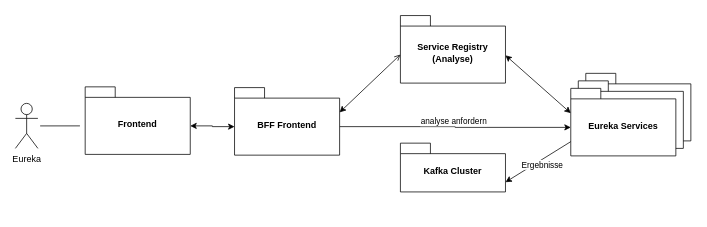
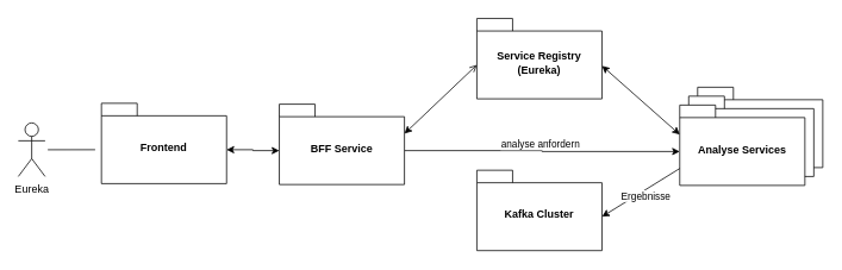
- <mxCell id="7" value="Service Registry&lt;br&gt;(Analyse)" style="shape=folder;fontStyle=1;spacingTop=10;tabWidth=40;tabHeight=14;tabPosition=left;html=1;whiteSpace=wrap;" vertex="1" parent="1"><mxGeometry x="533" y="20" width="140" height="90" as="geometry" /></mxCell>
+ <mxCell id="7" value="Service Registry&lt;br&gt;(Eureka)" style="shape=folder;fontStyle=1;spacingTop=10;tabWidth=40;tabHeight=14;tabPosition=left;html=1;whiteSpace=wrap;" vertex="1" parent="1"><mxGeometry x="533" y="20" width="140" height="90" as="geometry" /></mxCell>
- <mxCell id="5" value="BFF Frontend" style="shape=folder;fontStyle=1;spacingTop=10;tabWidth=40;tabHeight=14;tabPosition=left;html=1;whiteSpace=wrap;" vertex="1" parent="1"><mxGeometry x="312" y="116" width="140" height="90" as="geometry" /></mxCell>
+ <mxCell id="5" value="BFF Service" style="shape=folder;fontStyle=1;spacingTop=10;tabWidth=40;tabHeight=14;tabPosition=left;html=1;whiteSpace=wrap;" vertex="1" parent="1"><mxGeometry x="312" y="116" width="140" height="90" as="geometry" /></mxCell>
- <mxCell id="12" value="Eureka Services" style="shape=folder;fontStyle=1;spacingTop=10;tabWidth=40;tabHeight=14;tabPosition=left;html=1;whiteSpace=wrap;" vertex="1" parent="9"><mxGeometry y="20" width="140" height="90" as="geometry" /></mxCell>
+ <mxCell id="12" value="Analyse Services" style="shape=folder;fontStyle=1;spacingTop=10;tabWidth=40;tabHeight=14;tabPosition=left;html=1;whiteSpace=wrap;" vertex="1" parent="9"><mxGeometry y="20" width="140" height="90" as="geometry" /></mxCell>
- <mxCell id="8" value="Kafka Cluster" style="shape=folder;fontStyle=1;spacingTop=10;tabWidth=40;tabHeight=14;tabPosition=left;html=1;whiteSpace=wrap;" vertex="1" parent="1"><mxGeometry x="533" y="190" width="140" height="65" as="geometry" /></mxCell>
+ <mxCell id="8" value="Kafka Cluster" style="shape=folder;fontStyle=1;spacingTop=10;tabWidth=40;tabHeight=14;tabPosition=left;html=1;whiteSpace=wrap;" vertex="1" parent="1"><mxGeometry x="533" y="190" width="140" height="90" as="geometry" /></mxCell>
